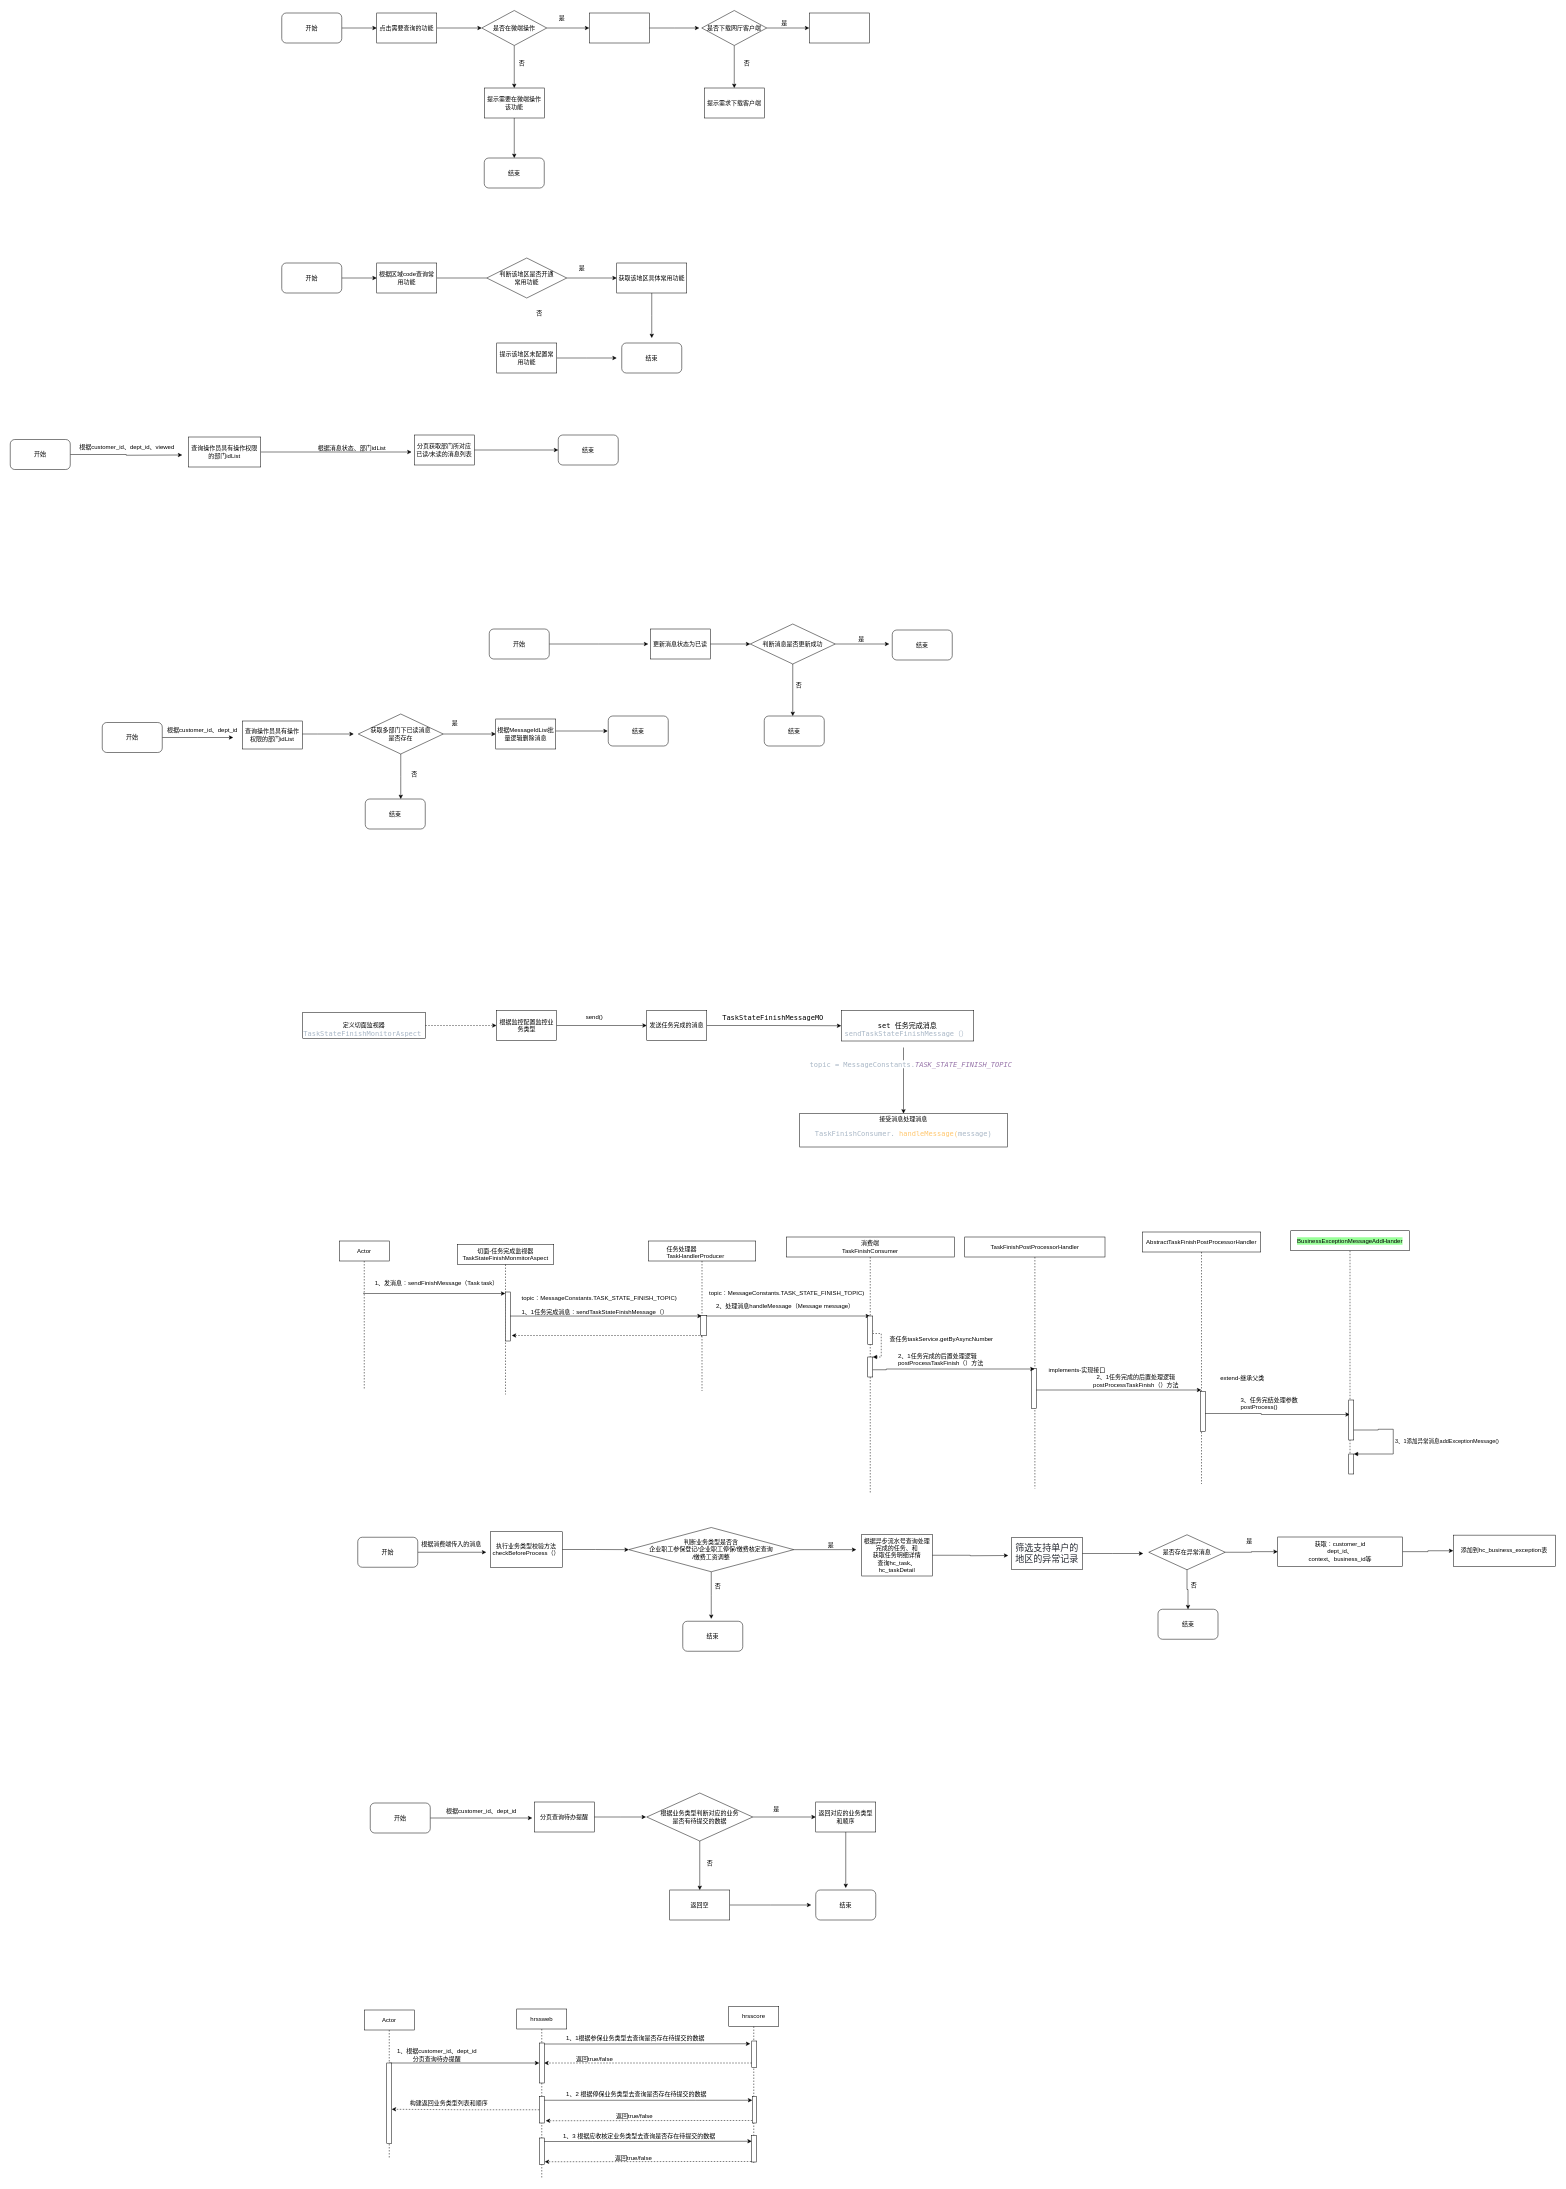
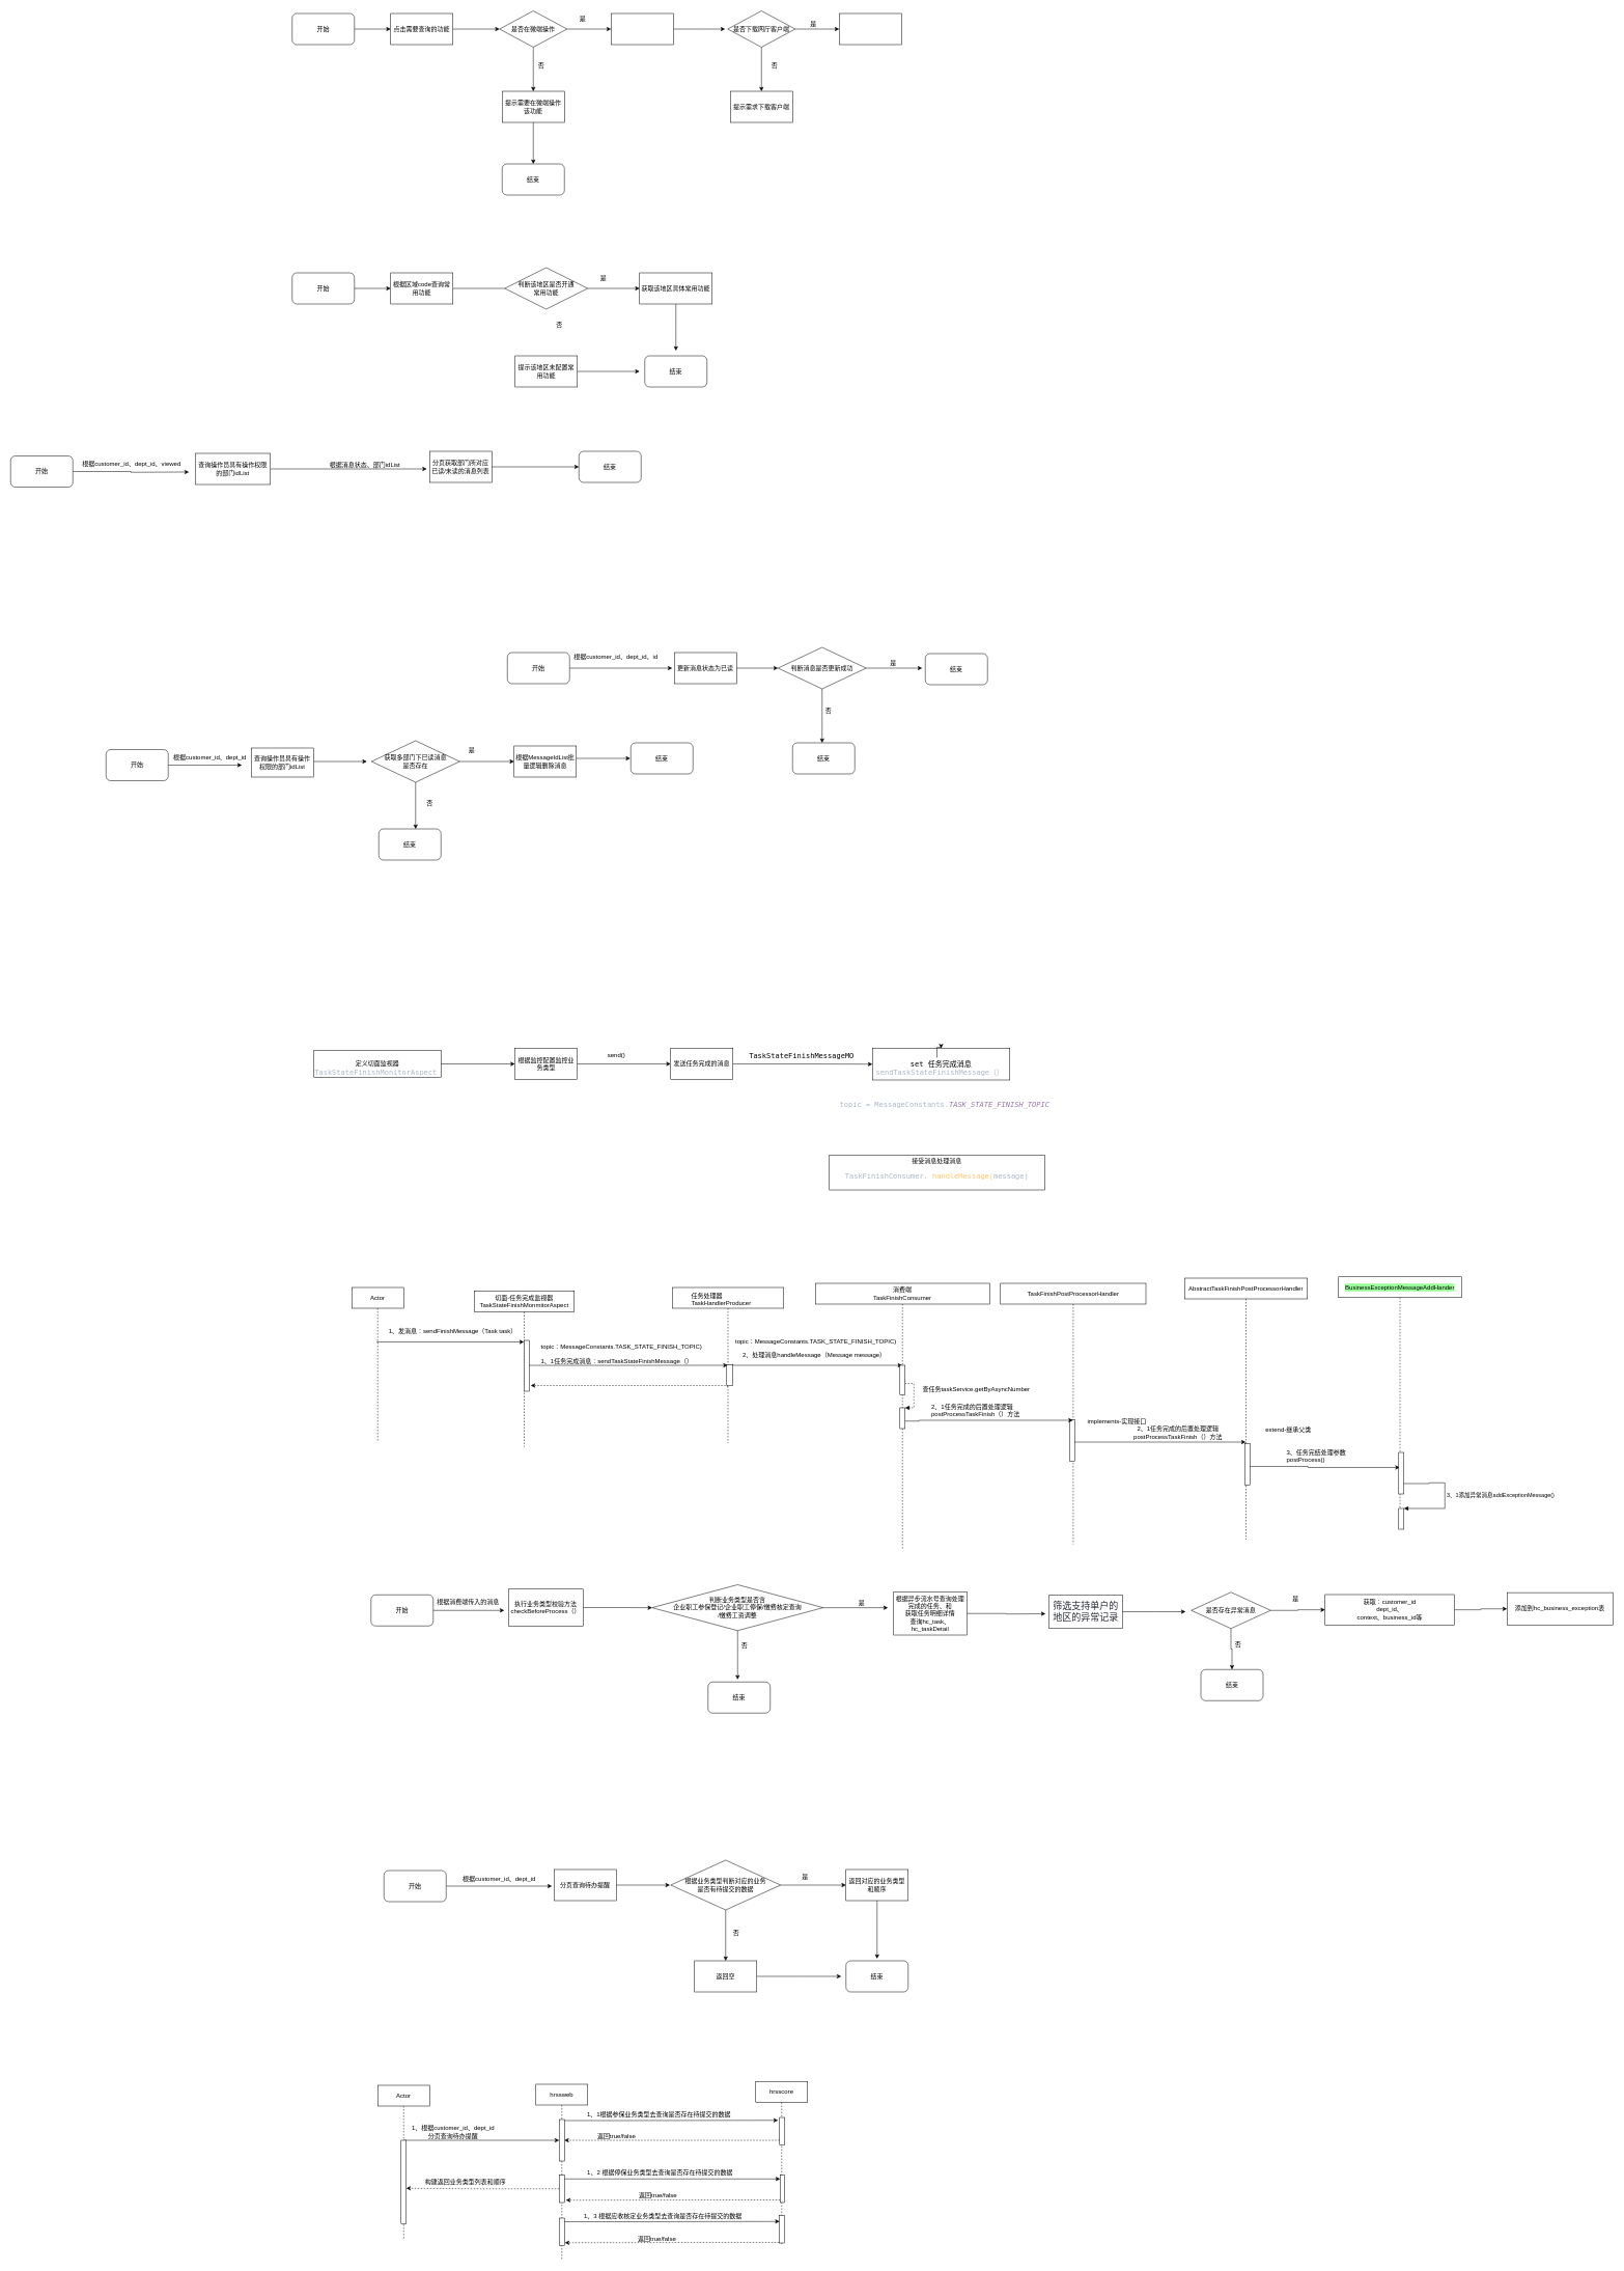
+ <mxCell id="170" value="&lt;span&gt;根据customer_id、dept_id、id&lt;/span&gt;" style="text;html=1;align=center;verticalAlign=middle;resizable=0;points=[];autosize=1;strokeColor=none;fillColor=none;fontColor=#000000;" vertex="1" parent="1"><mxGeometry x="1101" y="1257" width="172" height="18" as="geometry" /></mxCell>
- <mxCell id="57" value="" style="edgeStyle=orthogonalEdgeStyle;rounded=0;orthogonalLoop=1;jettySize=auto;html=1;dashed=1;" edge="1" parent="1" source="58" target="61"><mxGeometry relative="1" as="geometry" /></mxCell>
+ <mxCell id="57" value="" style="edgeStyle=orthogonalEdgeStyle;rounded=0;orthogonalLoop=1;jettySize=auto;html=1;" edge="1" parent="1" source="58" target="61"><mxGeometry relative="1" as="geometry" /></mxCell>
- <mxCell id="68" value="" style="edgeStyle=orthogonalEdgeStyle;rounded=0;orthogonalLoop=1;jettySize=auto;html=1;fontColor=#000000;" edge="1" parent="1" source="69" target="70"><mxGeometry relative="1" as="geometry" /></mxCell>
+ <mxCell id="68" value="" style="edgeStyle=orthogonalEdgeStyle;rounded=0;orthogonalLoop=1;jettySize=auto;html=1;fontColor=#000000;" edge="1" parent="1" source="69" target="65"><mxGeometry relative="1" as="geometry" /></mxCell>
